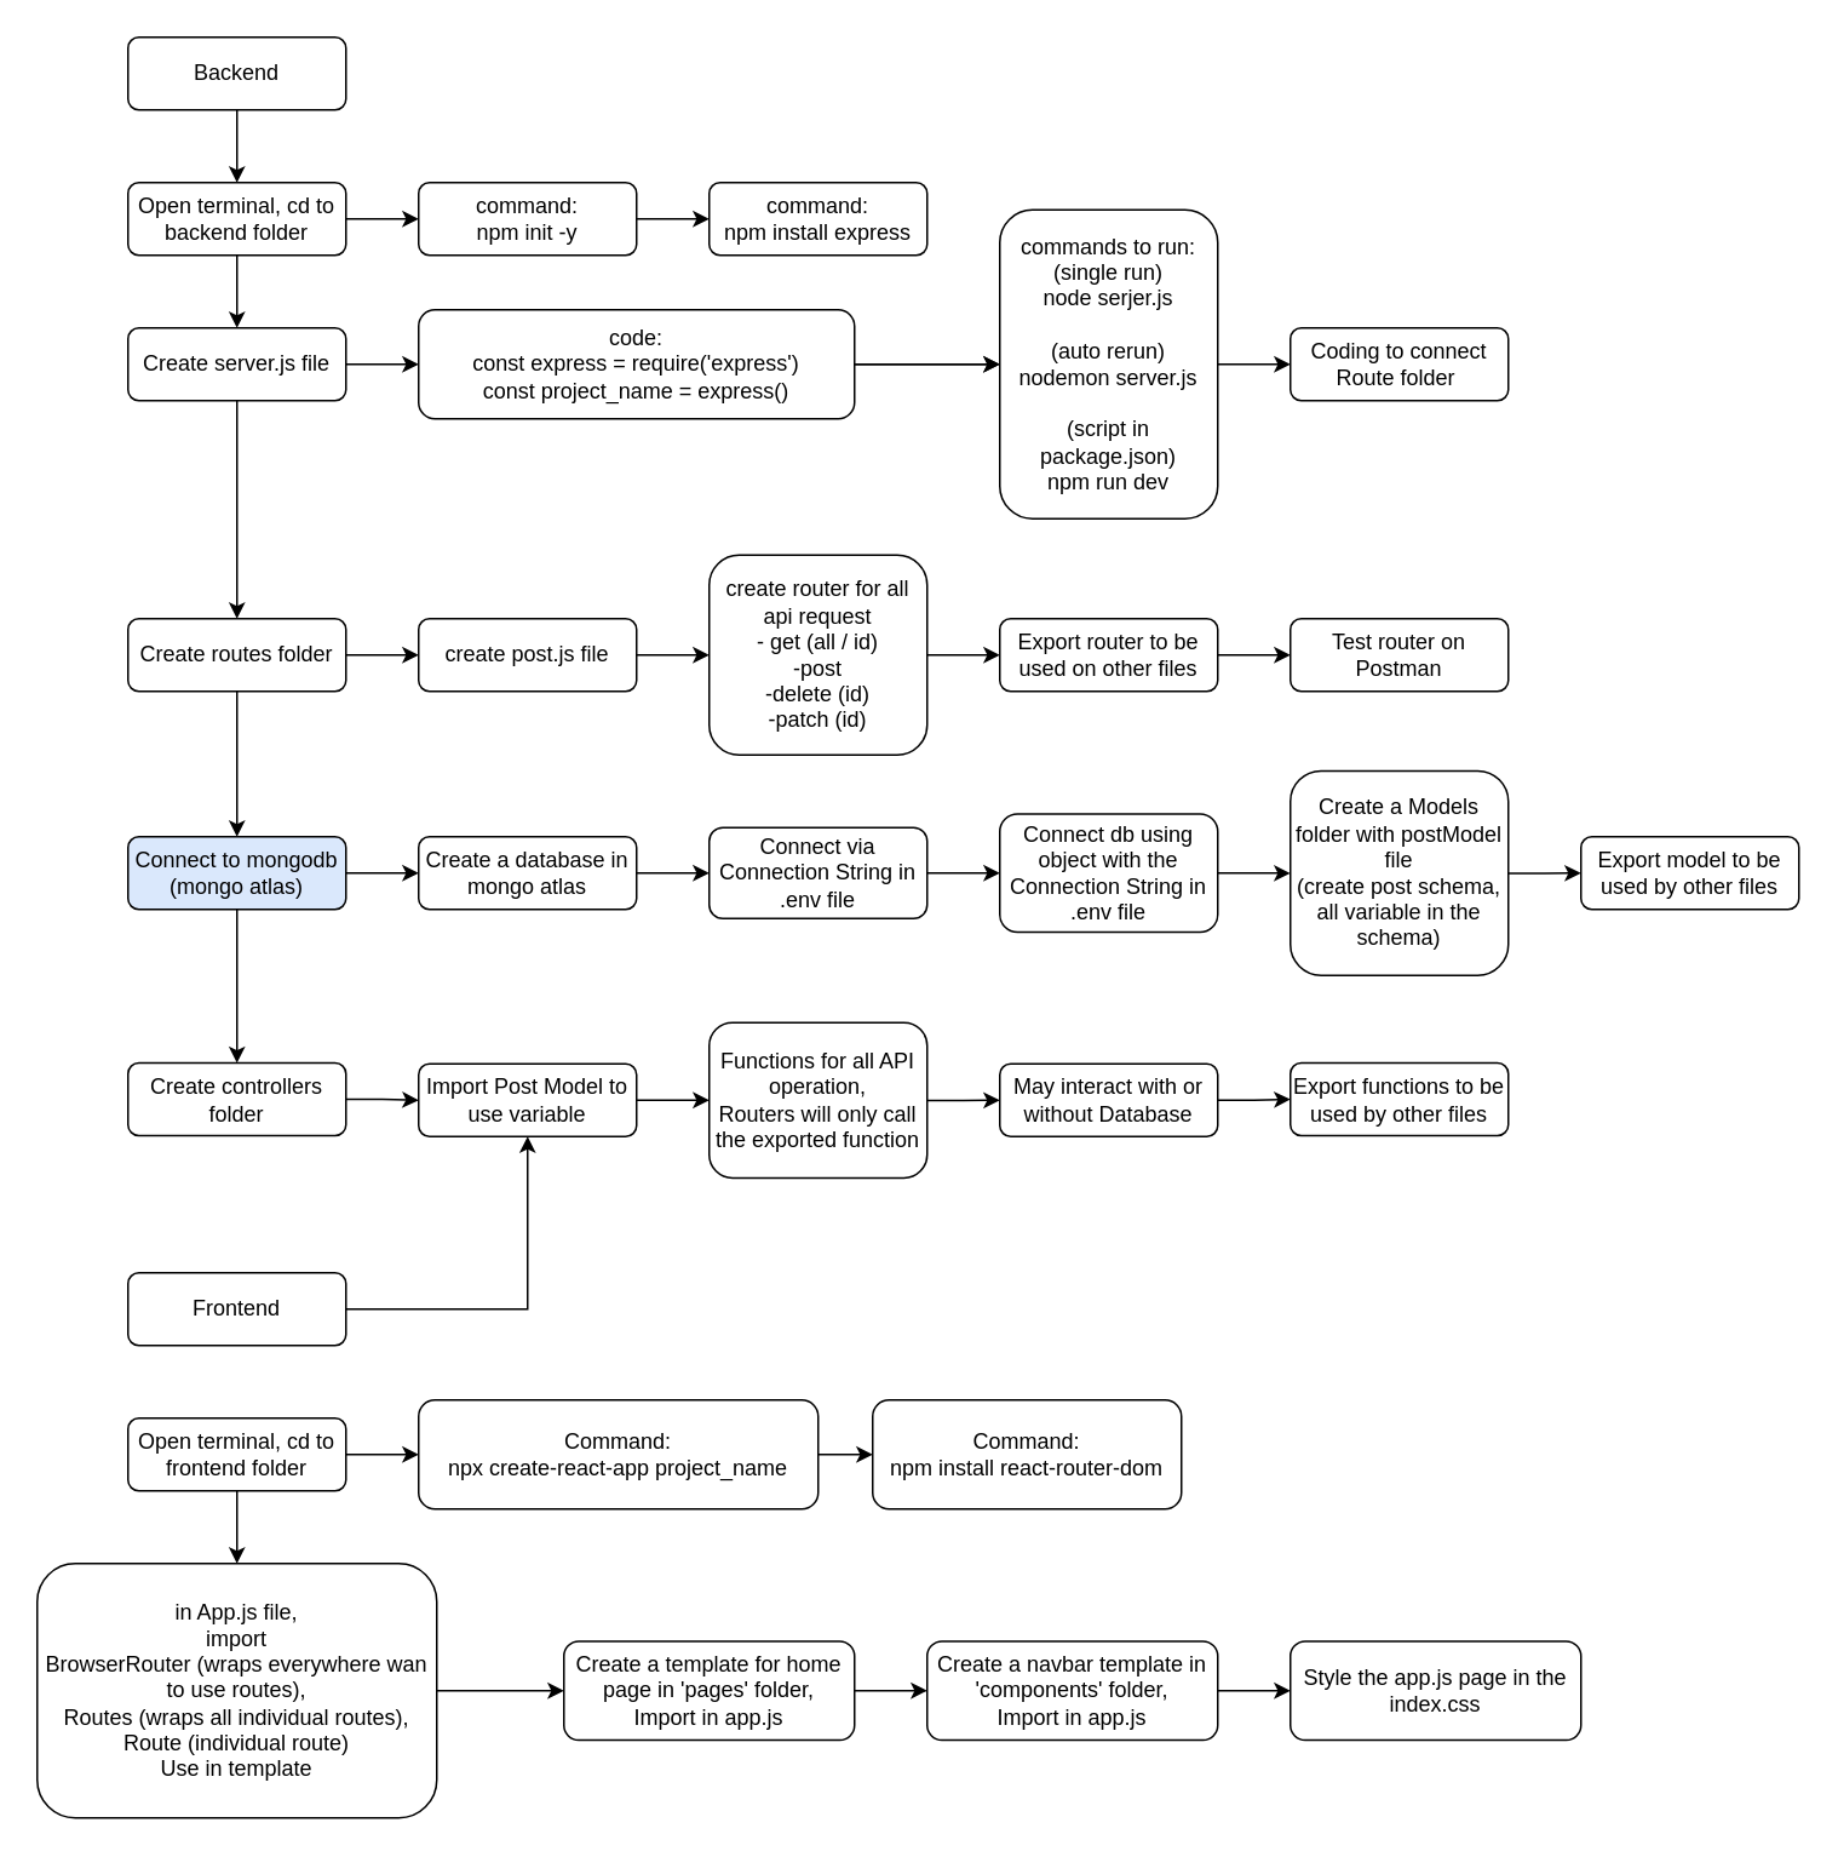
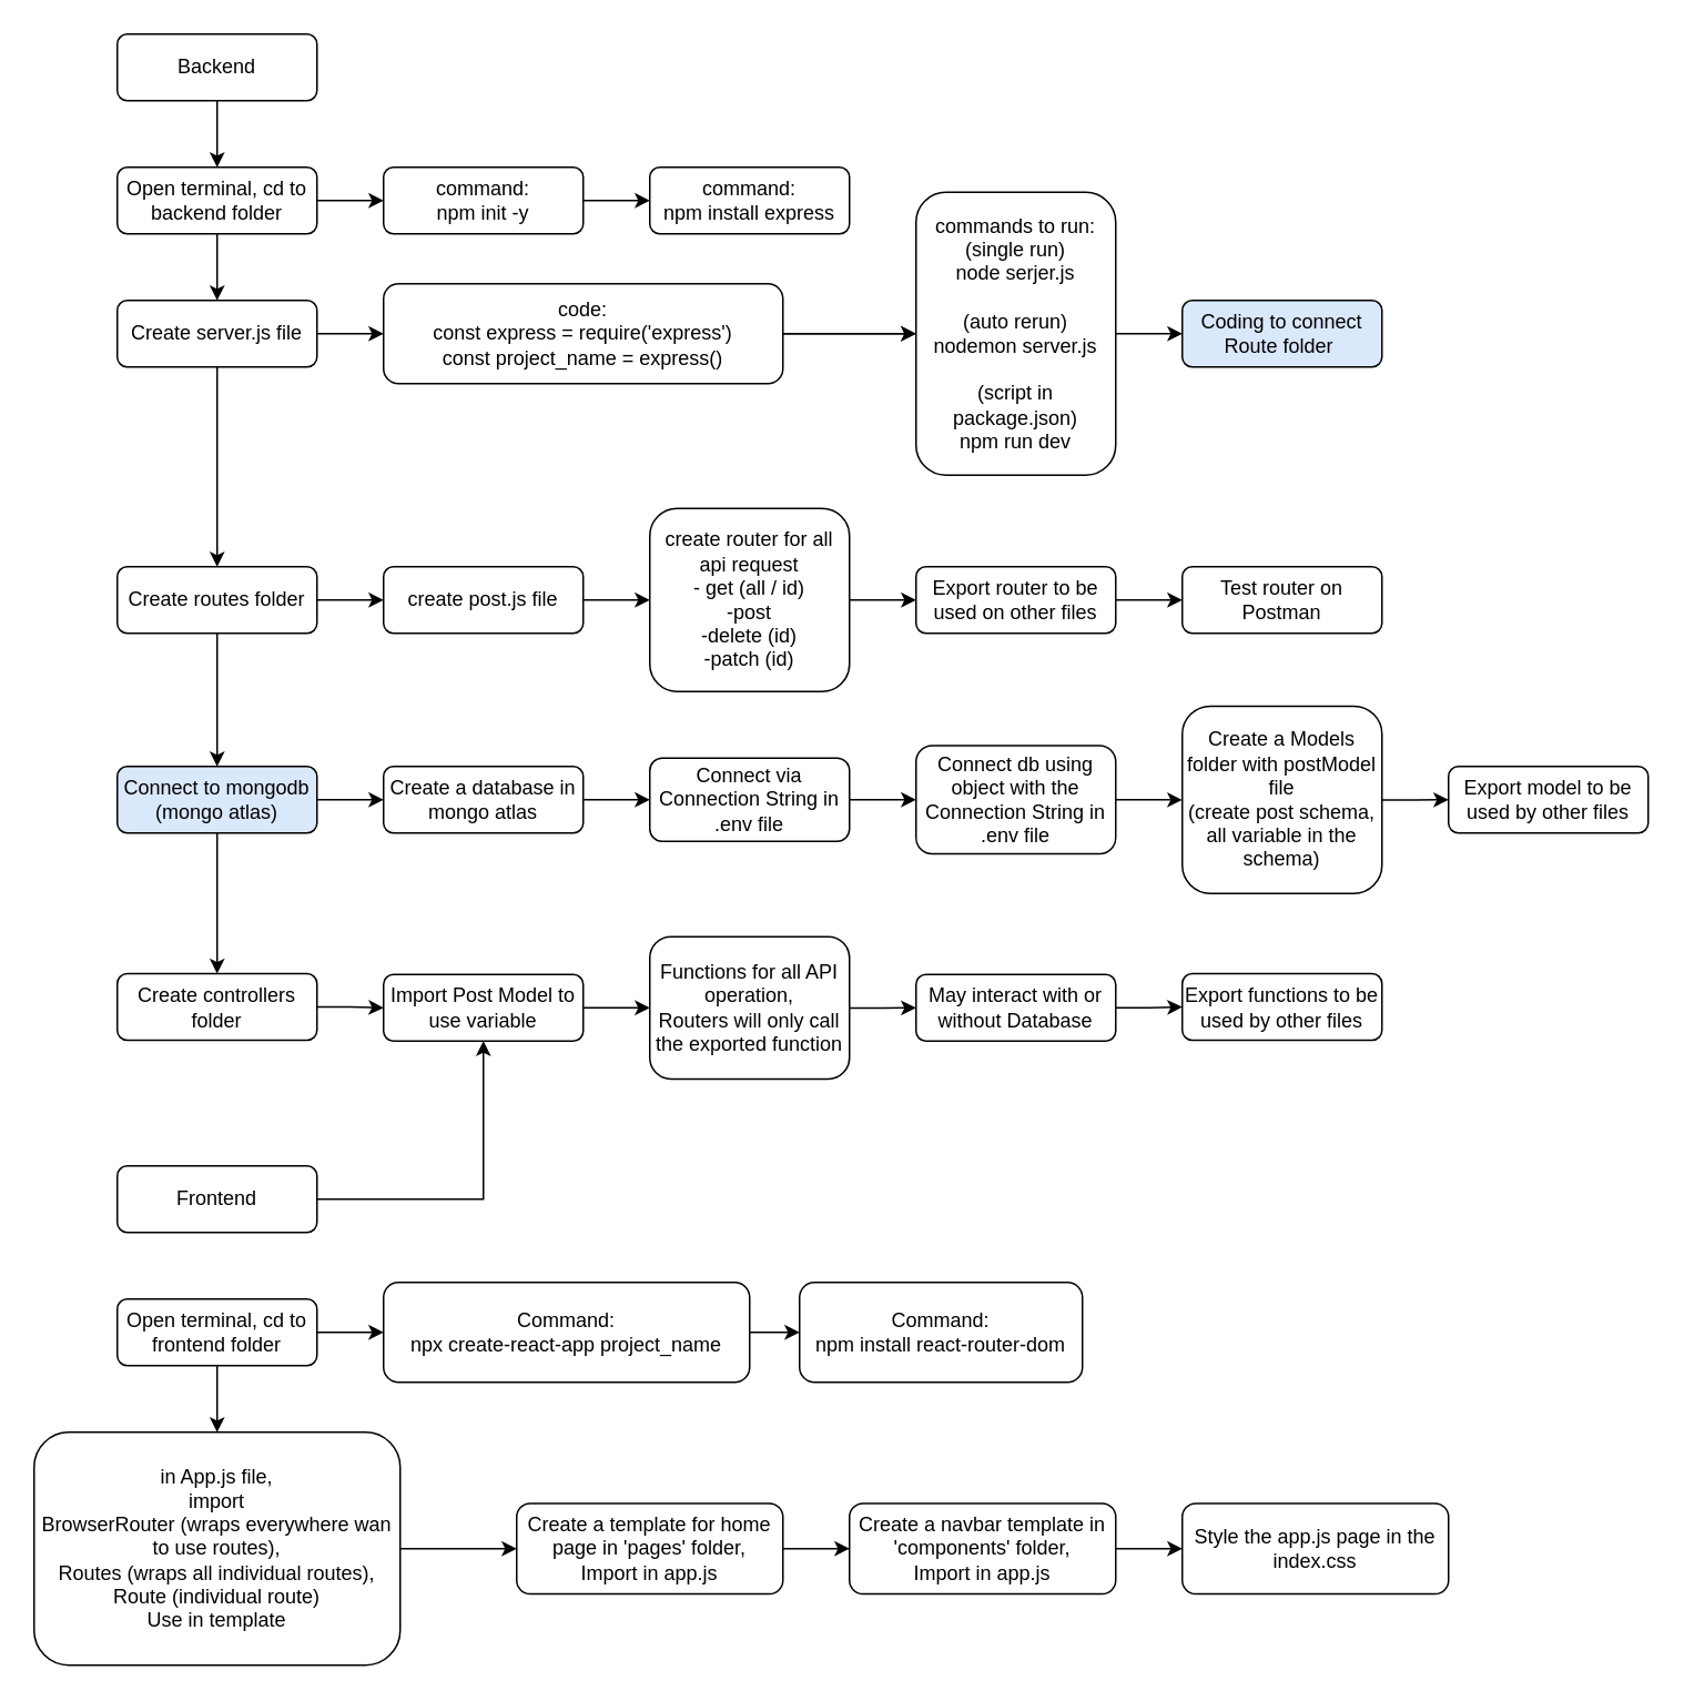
- <mxCell id="21" value="Coding to connect Route folder&amp;nbsp;" style="rounded=1;whiteSpace=wrap;html=1;fontSize=12;glass=0;strokeWidth=1;shadow=0;" vertex="1" parent="1"><mxGeometry x="710" y="180" width="120" height="40" as="geometry" /></mxCell>
+ <mxCell id="21" value="Coding to connect Route folder&amp;nbsp;" style="rounded=1;whiteSpace=wrap;html=1;fontSize=12;glass=0;strokeWidth=1;shadow=0;fillColor=#dae8fc;" vertex="1" parent="1"><mxGeometry x="710" y="180" width="120" height="40" as="geometry" /></mxCell>
